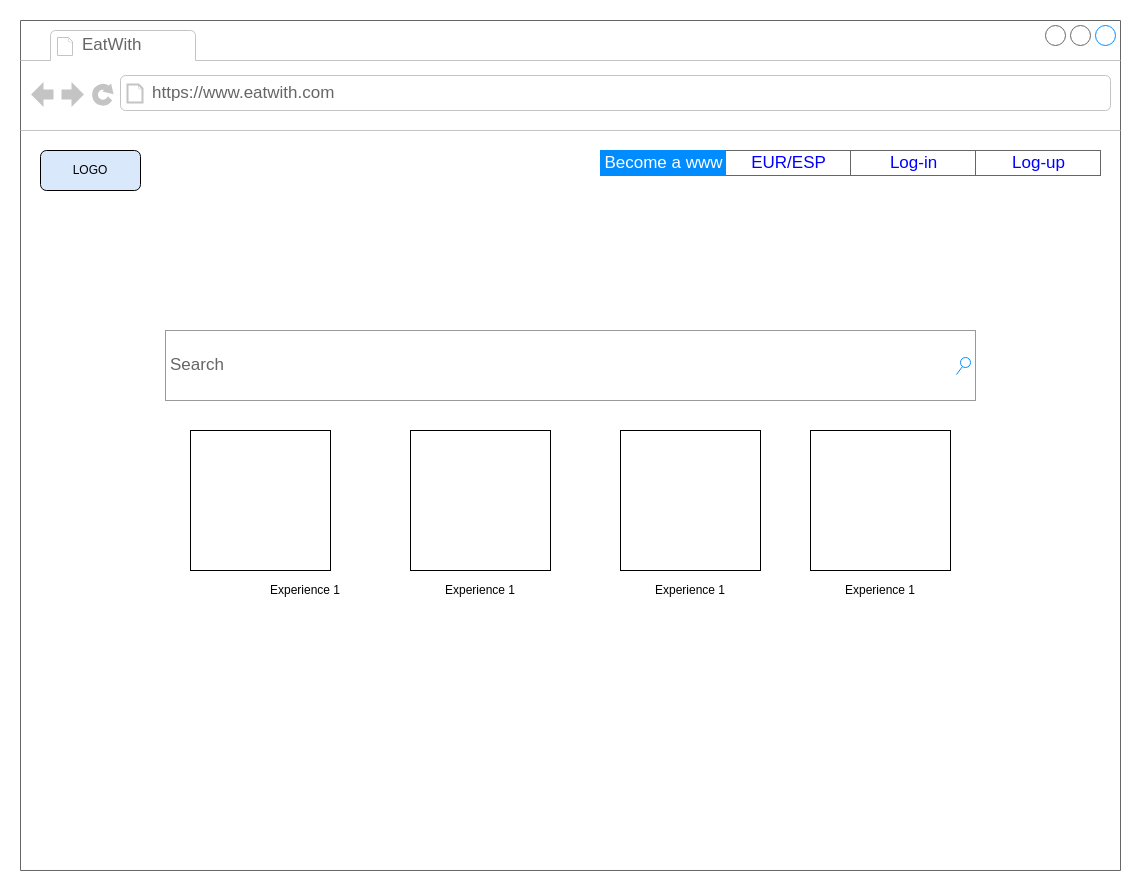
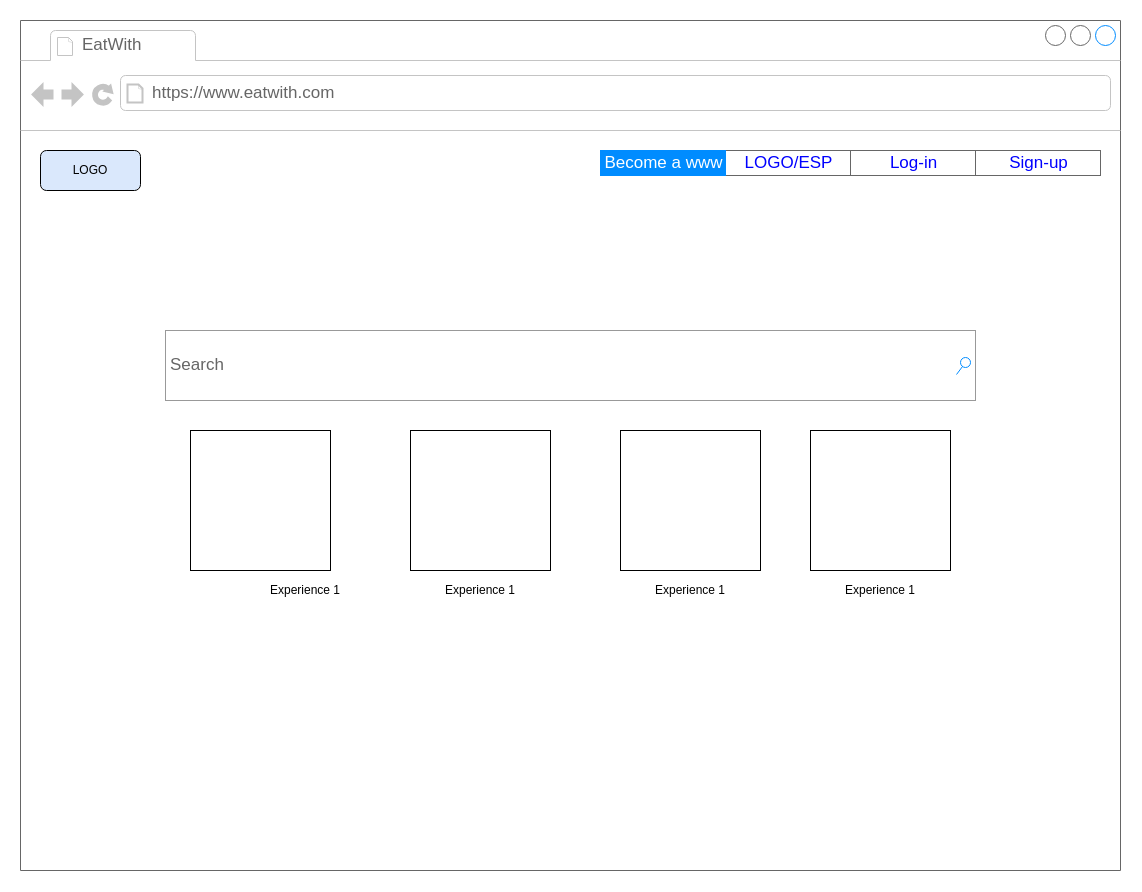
- <mxCell id="10" value="EUR/ESP" style="strokeColor=inherit;fillColor=inherit;gradientColor=inherit;strokeWidth=1;shadow=0;dashed=0;align=center;html=1;shape=mxgraph.mockup.text.rrect;rSize=0;fontSize=17;fontColor=#0000ff;" vertex="1" parent="9"><mxGeometry x="125" width="125" height="25" as="geometry" /></mxCell>
+ <mxCell id="10" value="LOGO/ESP" style="strokeColor=inherit;fillColor=inherit;gradientColor=inherit;strokeWidth=1;shadow=0;dashed=0;align=center;html=1;shape=mxgraph.mockup.text.rrect;rSize=0;fontSize=17;fontColor=#0000ff;" vertex="1" parent="9"><mxGeometry x="125" width="125" height="25" as="geometry" /></mxCell>
- <mxCell id="12" value="Log-up" style="strokeColor=inherit;fillColor=inherit;gradientColor=inherit;strokeWidth=1;shadow=0;dashed=0;align=center;html=1;shape=mxgraph.mockup.text.rrect;rSize=0;fontSize=17;fontColor=#0000ff;" vertex="1" parent="9"><mxGeometry x="375" width="125" height="25" as="geometry" /></mxCell>
+ <mxCell id="12" value="Sign-up" style="strokeColor=inherit;fillColor=inherit;gradientColor=inherit;strokeWidth=1;shadow=0;dashed=0;align=center;html=1;shape=mxgraph.mockup.text.rrect;rSize=0;fontSize=17;fontColor=#0000ff;" vertex="1" parent="9"><mxGeometry x="375" width="125" height="25" as="geometry" /></mxCell>
